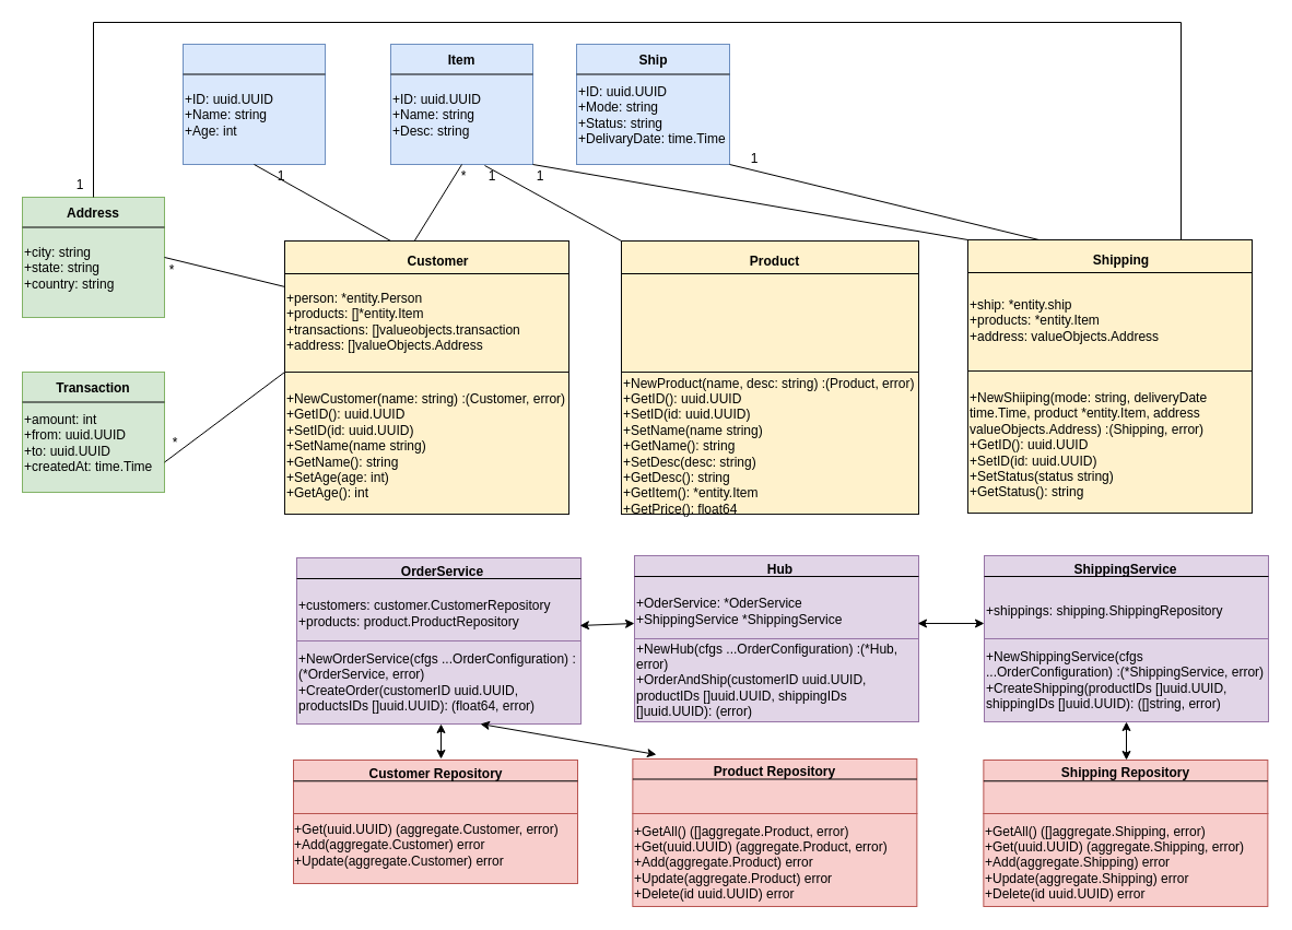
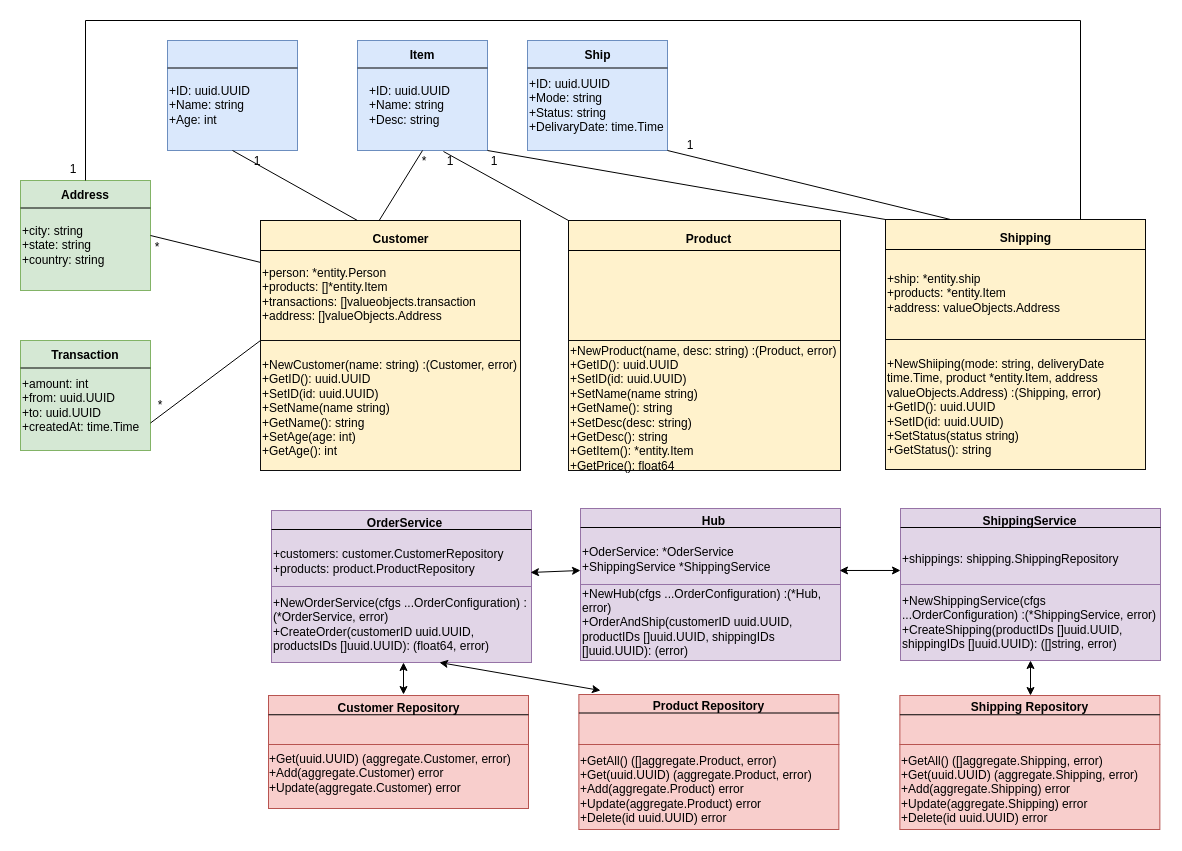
- <mxCell id="6" value="+ID: uuid.UUID&lt;div&gt;+Name: string&lt;/div&gt;&lt;div&gt;+Desc: string&lt;/div&gt;" style="text;html=1;align=left;verticalAlign=middle;whiteSpace=wrap;rounded=0;" vertex="1" parent="2"><mxGeometry y="40" width="100" height="50" as="geometry" /></mxCell>
+ <mxCell id="6" value="+ID: uuid.UUID&lt;div&gt;+Name: string&lt;/div&gt;&lt;div&gt;+Desc: string&lt;/div&gt;" style="text;html=1;align=left;verticalAlign=middle;whiteSpace=wrap;rounded=0;" vertex="1" parent="2"><mxGeometry x="10" y="40" width="100" height="50" as="geometry" /></mxCell>
